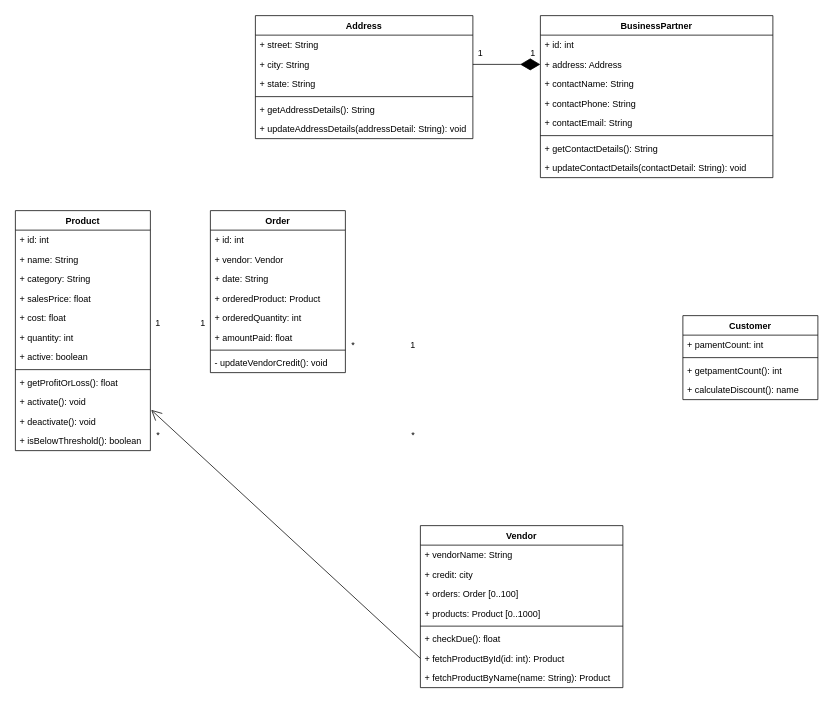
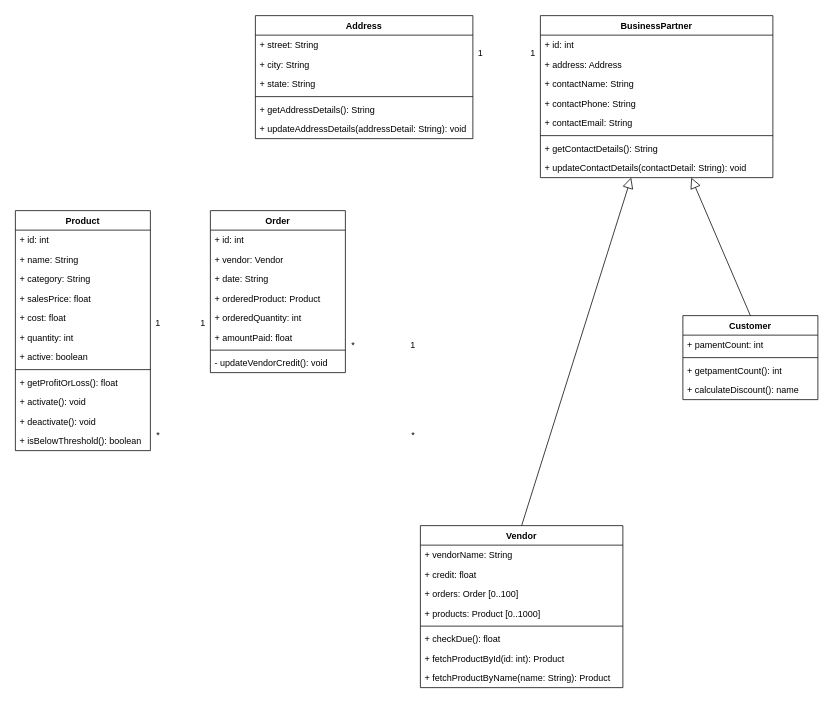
- <mxCell id="54" value="" style="endArrow=diamondThin;endFill=1;endSize=24;html=1;exitX=1;exitY=0.5;exitDx=0;exitDy=0;entryX=0;entryY=0.5;entryDx=0;entryDy=0;" parent="1" source="49" target="29" edge="1"><mxGeometry width="160" relative="1" as="geometry"><mxPoint x="470" y="250" as="sourcePoint" /><mxPoint x="630" y="250" as="targetPoint" /></mxGeometry></mxCell>
+ <mxCell id="37" value="" style="edgeStyle=none;html=1;endSize=12;endArrow=block;endFill=0;exitX=0.5;exitY=0;exitDx=0;exitDy=0;" parent="1" source="22" target="27" edge="1"><mxGeometry width="160" relative="1" as="geometry"><mxPoint x="685" y="430" as="sourcePoint" /><mxPoint x="857.043" y="350" as="targetPoint" /></mxGeometry></mxCell>
+ <mxCell id="36" value="" style="edgeStyle=none;html=1;endSize=12;endArrow=block;endFill=0;exitX=0.5;exitY=0;exitDx=0;exitDy=0;" parent="1" source="38" target="27" edge="1"><mxGeometry width="160" relative="1" as="geometry"><mxPoint x="510" y="260" as="sourcePoint" /><mxPoint x="670" y="260" as="targetPoint" /></mxGeometry></mxCell>
- <mxCell id="15" value="" style="endArrow=open;endFill=1;endSize=12;html=1;exitX=0;exitY=0.5;exitDx=0;exitDy=0;entryX=1.006;entryY=-0.09;entryDx=0;entryDy=0;entryPerimeter=0;" parent="1" source="45" target="13" edge="1"><mxGeometry width="160" relative="1" as="geometry"><mxPoint x="270" y="690" as="sourcePoint" /><mxPoint x="182" y="597" as="targetPoint" /></mxGeometry></mxCell>
- <mxCell id="40" value="+ credit: city" style="text;strokeColor=none;fillColor=none;align=left;verticalAlign=top;spacingLeft=4;spacingRight=4;overflow=hidden;rotatable=0;points=[[0,0.5],[1,0.5]];portConstraint=eastwest;" parent="38" vertex="1"><mxGeometry y="52" width="270" height="26" as="geometry" /></mxCell>
+ <mxCell id="40" value="+ credit: float" style="text;strokeColor=none;fillColor=none;align=left;verticalAlign=top;spacingLeft=4;spacingRight=4;overflow=hidden;rotatable=0;points=[[0,0.5],[1,0.5]];portConstraint=eastwest;" parent="38" vertex="1"><mxGeometry y="52" width="270" height="26" as="geometry" /></mxCell>
